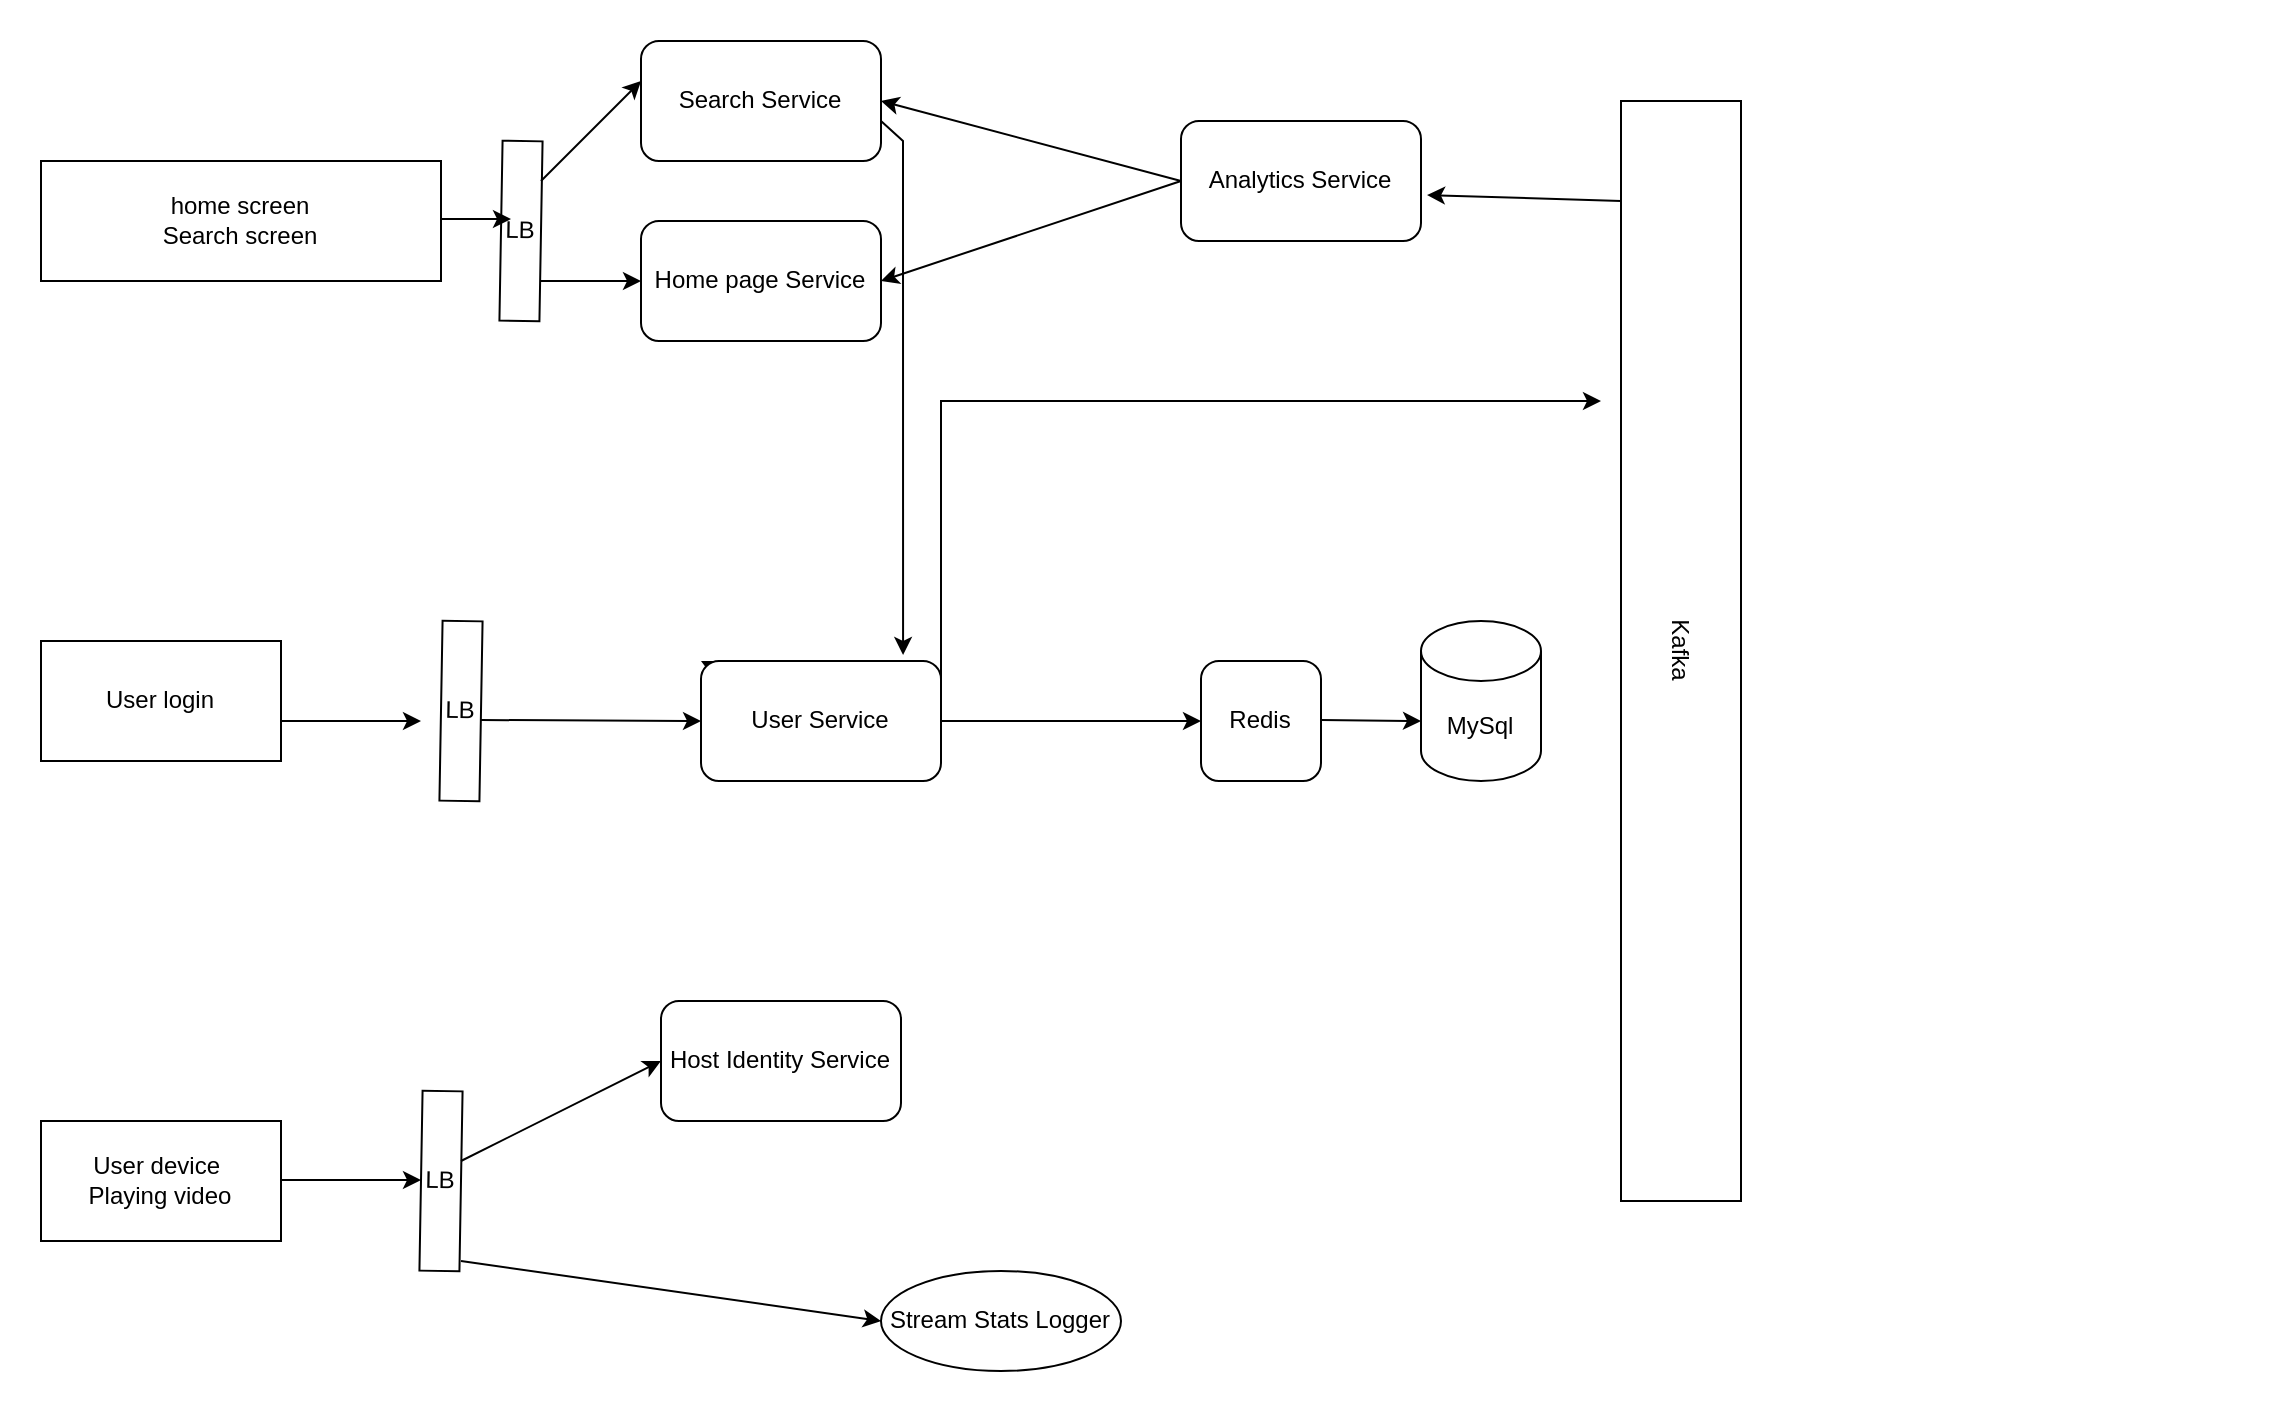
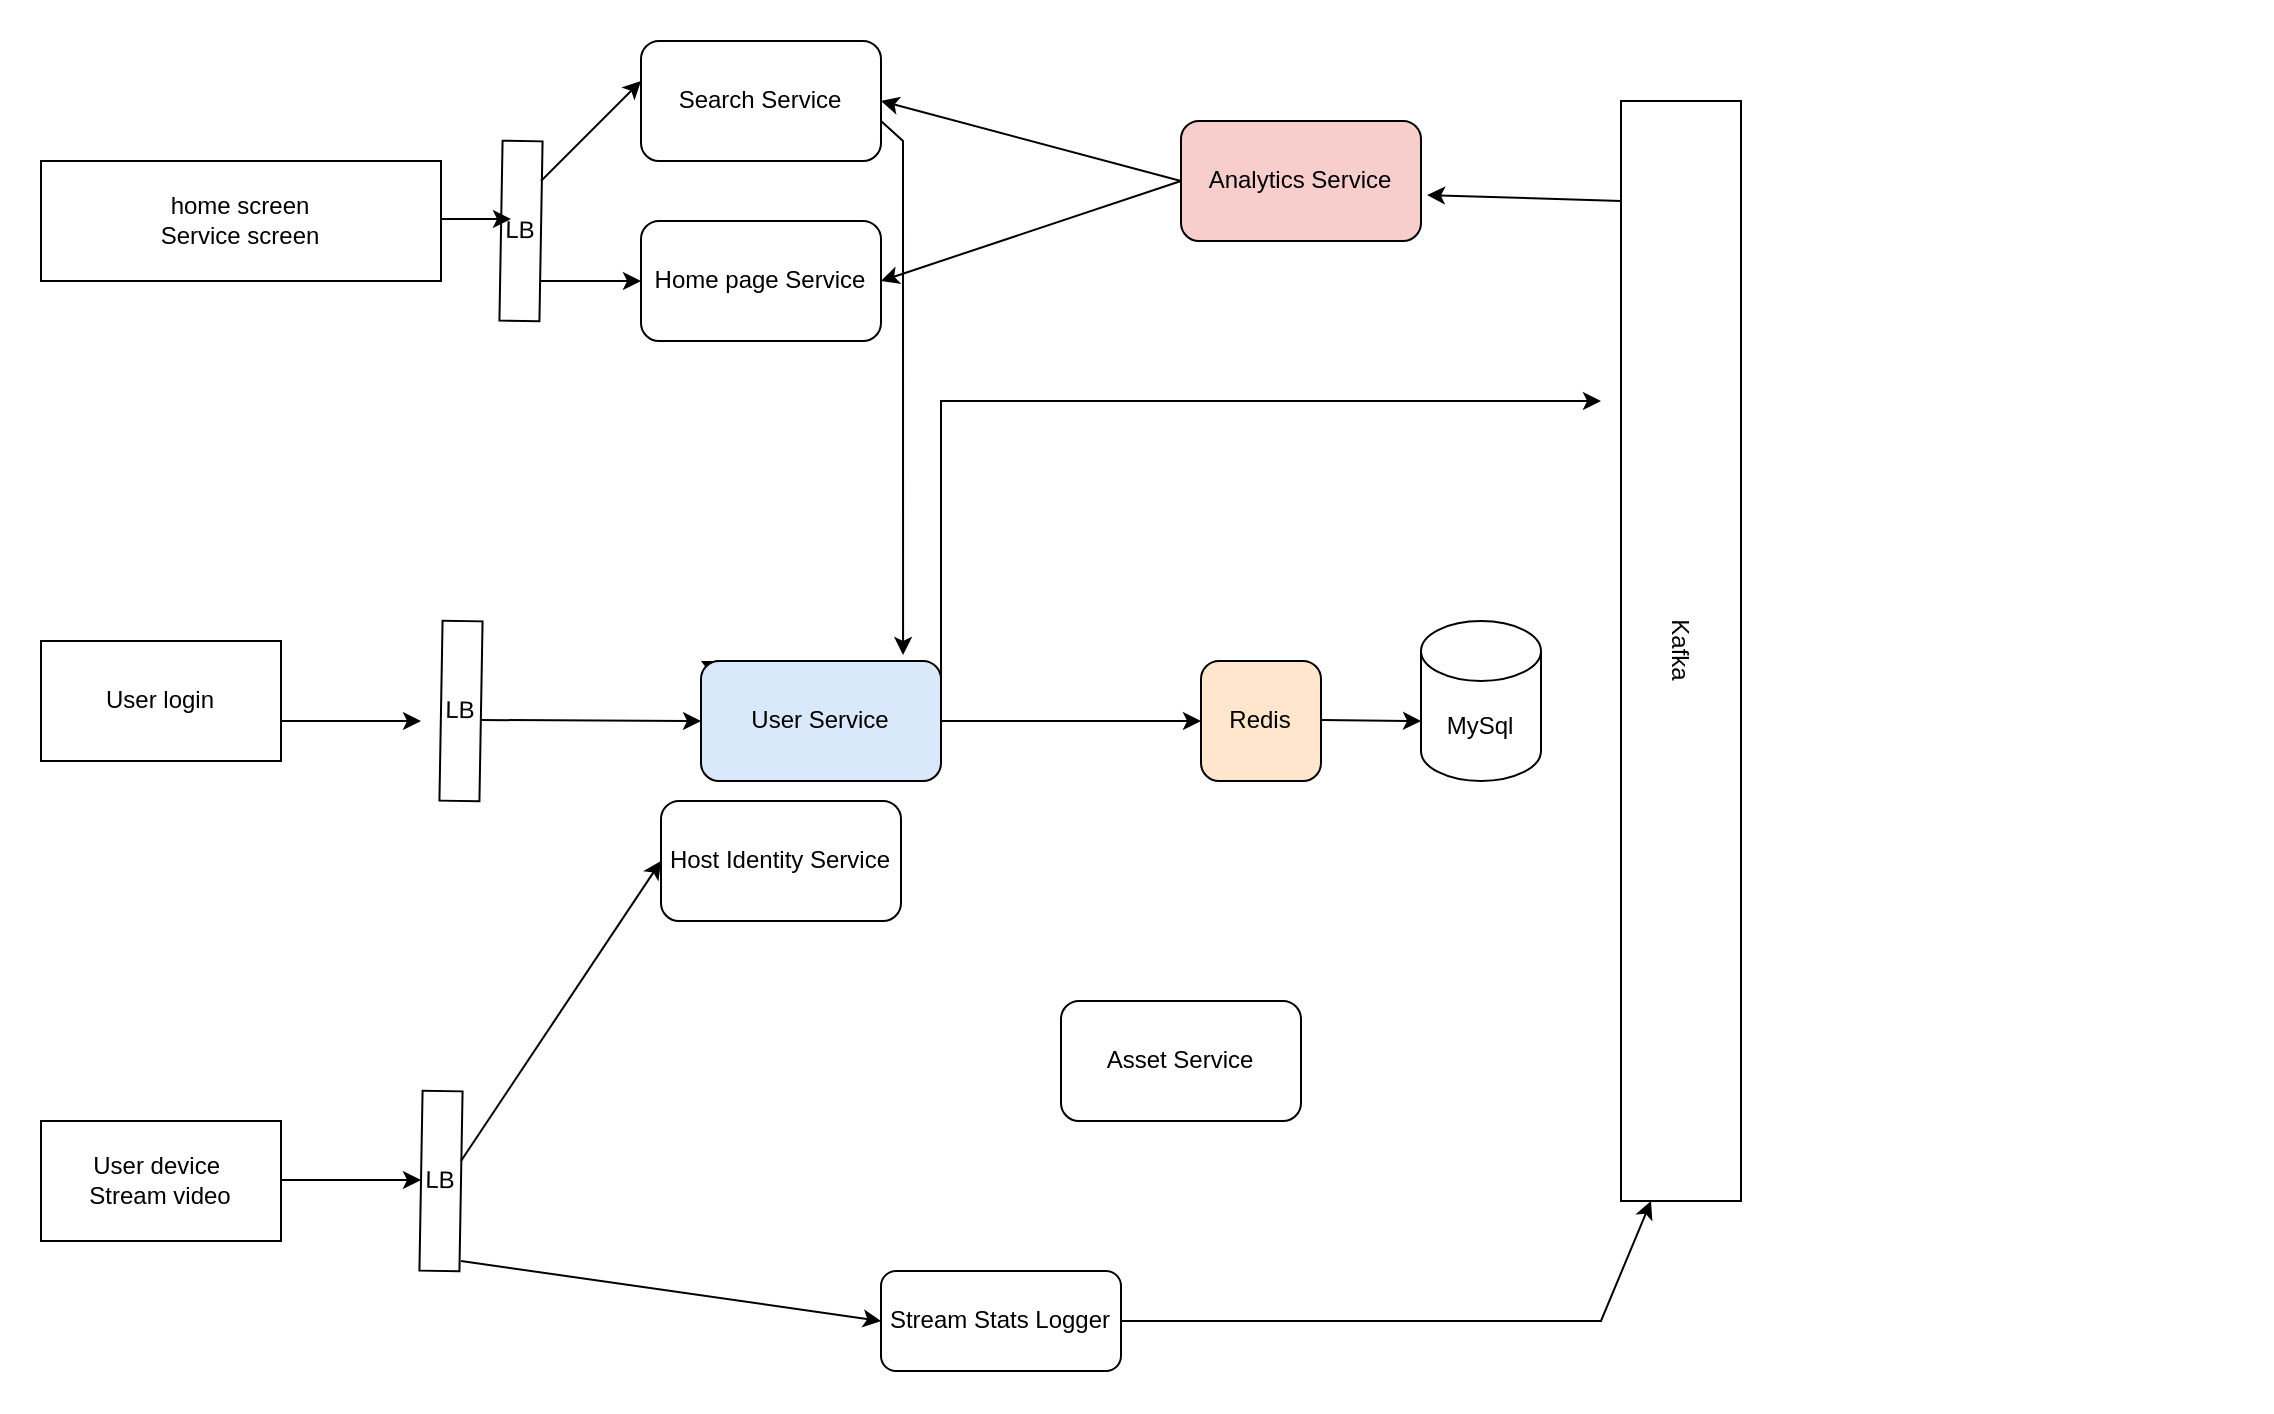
- <mxCell id="24" value="Analytics Service" style="rounded=1;whiteSpace=wrap;html=1;" vertex="1" parent="1"><mxGeometry x="590" y="60" width="120" height="60" as="geometry" /></mxCell>
+ <mxCell id="24" value="Analytics Service" style="rounded=1;whiteSpace=wrap;html=1;fillColor=#f8cecc;" vertex="1" parent="1"><mxGeometry x="590" y="60" width="120" height="60" as="geometry" /></mxCell>
- <mxCell id="2" value="home screen&lt;div&gt;Search screen&lt;/div&gt;" style="rounded=0;whiteSpace=wrap;html=1;" vertex="1" parent="1"><mxGeometry y="80" width="200" height="60" as="geometry" x="20" /></mxCell>
+ <mxCell id="2" value="home screen&lt;div&gt;Service screen&lt;/div&gt;" style="rounded=0;whiteSpace=wrap;html=1;" vertex="1" parent="1"><mxGeometry y="80" width="200" height="60" as="geometry" x="20" /></mxCell>
- <mxCell id="15" value="User Service" style="rounded=1;whiteSpace=wrap;html=1;" vertex="1" parent="1"><mxGeometry x="350" y="330" width="120" height="60" as="geometry" /></mxCell>
+ <mxCell id="15" value="User Service" style="rounded=1;whiteSpace=wrap;html=1;fillColor=#dae8fc;" vertex="1" parent="1"><mxGeometry x="350" y="330" width="120" height="60" as="geometry" /></mxCell>
- <mxCell id="17" value="Redis" style="rounded=1;whiteSpace=wrap;html=1;" vertex="1" parent="1"><mxGeometry x="600" y="330" width="60" height="60" as="geometry" /></mxCell>
+ <mxCell id="17" value="Redis" style="rounded=1;whiteSpace=wrap;html=1;fillColor=#ffe6cc;" vertex="1" parent="1"><mxGeometry x="600" y="330" width="60" height="60" as="geometry" /></mxCell>
- <mxCell id="30" value="Host Identity Service" style="rounded=1;whiteSpace=wrap;html=1;" vertex="1" parent="1"><mxGeometry x="330" y="500" width="120" height="60" as="geometry" /></mxCell>
+ <mxCell id="30" value="Host Identity Service" style="rounded=1;whiteSpace=wrap;html=1;" vertex="1" parent="1"><mxGeometry x="330" y="400" width="120" height="60" as="geometry" /></mxCell>
+ <mxCell id="31" value="Asset Service" style="rounded=1;whiteSpace=wrap;html=1;" vertex="1" parent="1"><mxGeometry x="530" y="500" width="120" height="60" as="geometry" /></mxCell>
- <mxCell id="4" value="User device&amp;nbsp;&lt;div&gt;Playing video&lt;/div&gt;" style="rounded=0;whiteSpace=wrap;html=1;" vertex="1" parent="1"><mxGeometry y="560" width="120" height="60" as="geometry" x="20" /></mxCell>
+ <mxCell id="4" value="User device&amp;nbsp;&lt;div&gt;Stream video&lt;/div&gt;" style="rounded=0;whiteSpace=wrap;html=1;" vertex="1" parent="1"><mxGeometry y="560" width="120" height="60" as="geometry" x="20" /></mxCell>
- <mxCell id="32" value="Stream Stats Logger" style="ellipse;whiteSpace=wrap;html=1;" vertex="1" parent="1"><mxGeometry x="440" y="635" width="120" height="50" as="geometry" /></mxCell>
+ <mxCell id="32" value="Stream Stats Logger" style="rounded=1;whiteSpace=wrap;html=1;" vertex="1" parent="1"><mxGeometry x="440" y="635" width="120" height="50" as="geometry" /></mxCell>
+ <mxCell id="34" value="" style="endArrow=classic;html=1;rounded=0;exitX=1;exitY=0.5;exitDx=0;exitDy=0;entryX=1;entryY=0.75;entryDx=0;entryDy=0;" edge="1" parent="1" source="32" target="21"><mxGeometry width="50" height="50" relative="1" as="geometry"><mxPoint x="700" y="610" as="sourcePoint" /><mxPoint x="800" y="550" as="targetPoint" /><Array as="points"><mxPoint x="800" y="660" /></Array></mxGeometry></mxCell>
